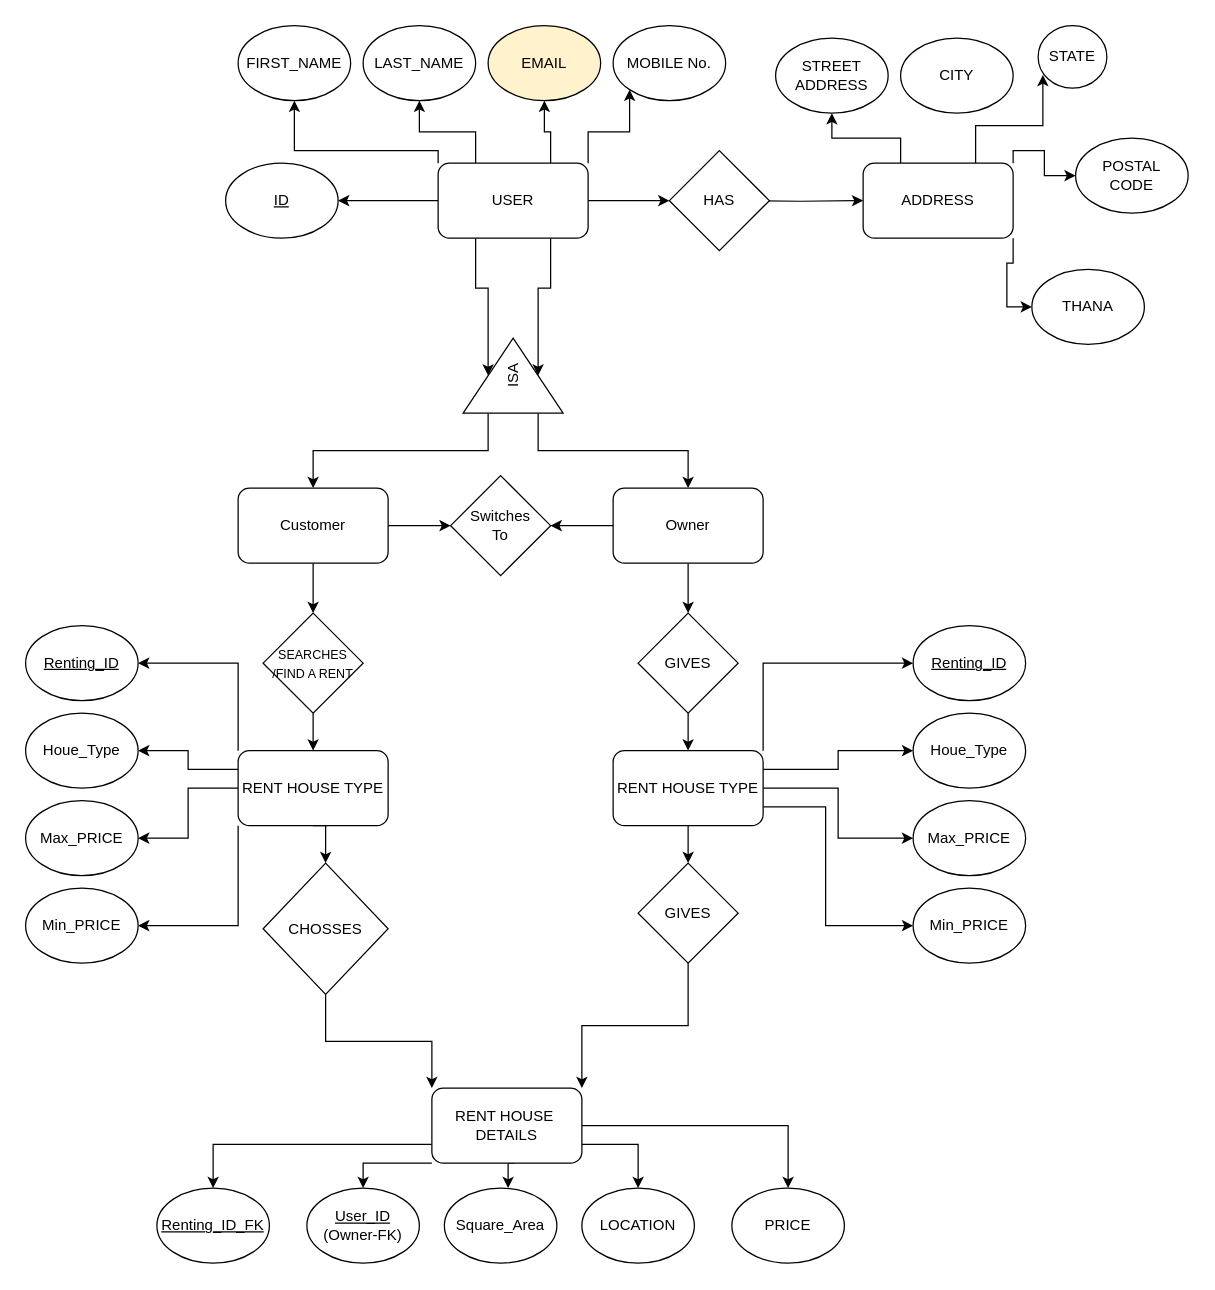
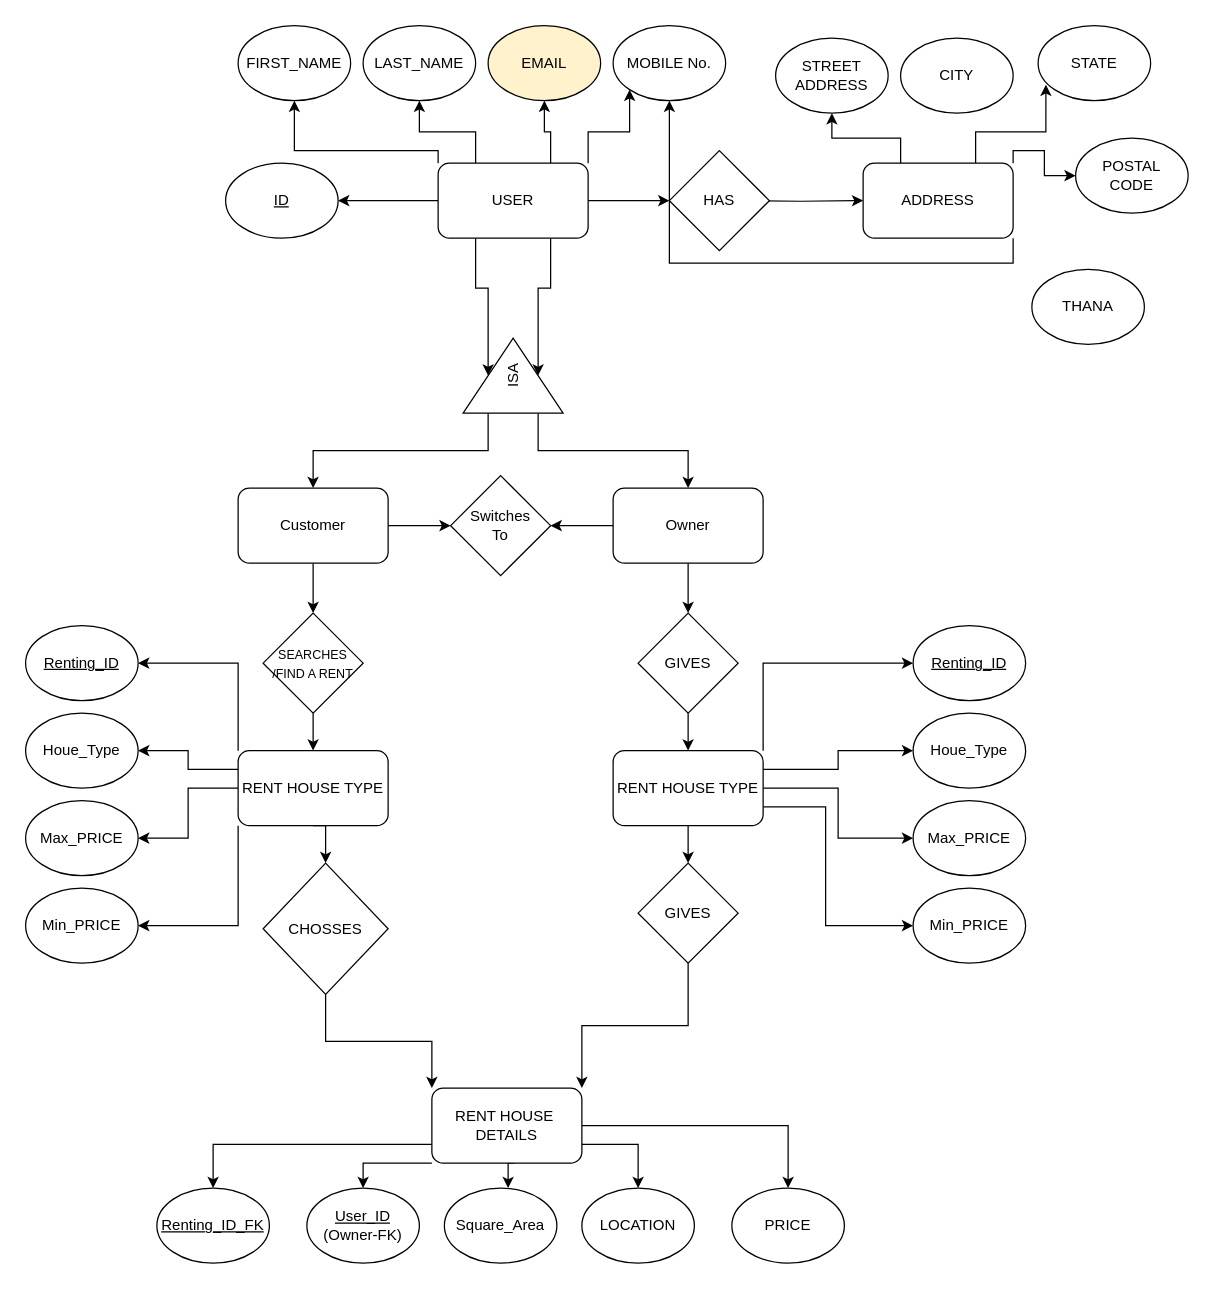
- <mxCell id="24" value="STATE" style="ellipse;whiteSpace=wrap;html=1;strokeWidth=1;" parent="1" vertex="1"><mxGeometry x="830" y="20" width="55" height="50" as="geometry" /></mxCell>
+ <mxCell id="24" value="STATE" style="ellipse;whiteSpace=wrap;html=1;strokeWidth=1;" parent="1" vertex="1"><mxGeometry x="830" y="20" width="90" height="60" as="geometry" /></mxCell>
- <mxCell id="18" style="edgeStyle=orthogonalEdgeStyle;rounded=0;orthogonalLoop=1;jettySize=auto;html=1;exitX=1;exitY=1;exitDx=0;exitDy=0;entryX=0;entryY=0.5;entryDx=0;entryDy=0;" parent="1" source="19" target="26" edge="1"><mxGeometry relative="1" as="geometry" /></mxCell>
+ <mxCell id="18" style="edgeStyle=orthogonalEdgeStyle;rounded=0;orthogonalLoop=1;jettySize=auto;html=1;exitX=1;exitY=1;exitDx=0;exitDy=0;" parent="1" source="19" target="14" edge="1"><mxGeometry relative="1" as="geometry" /></mxCell>
